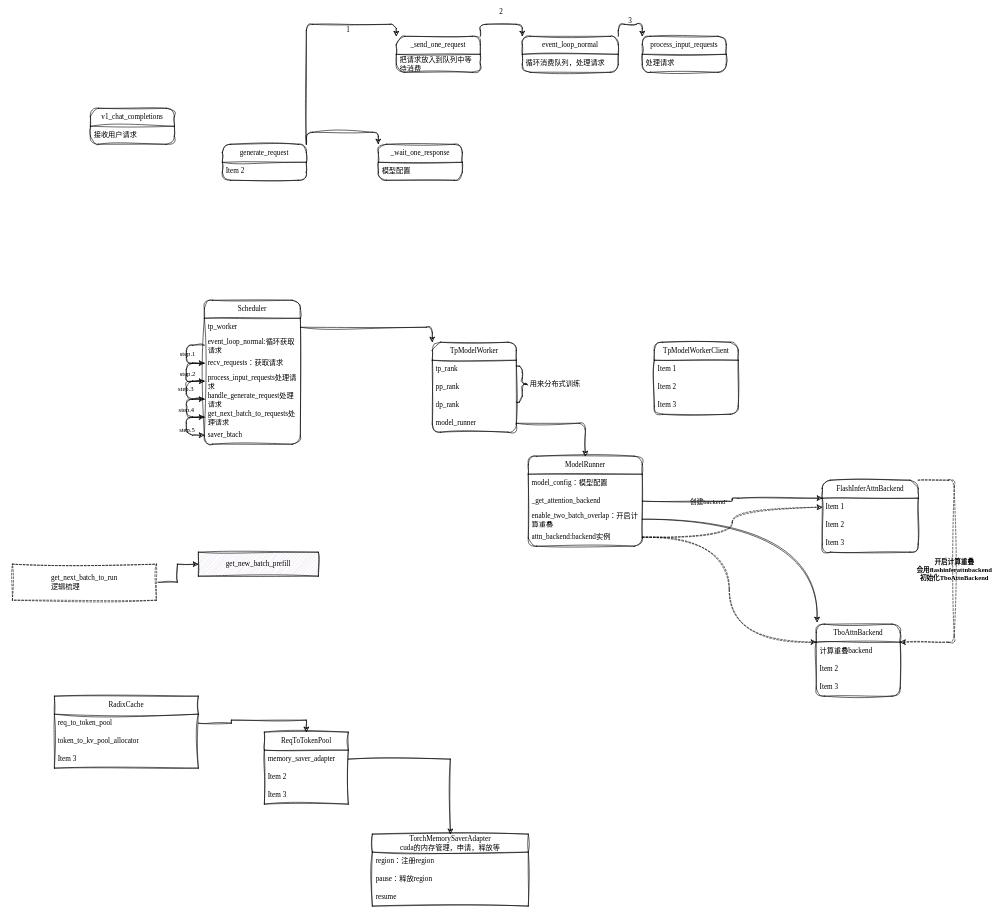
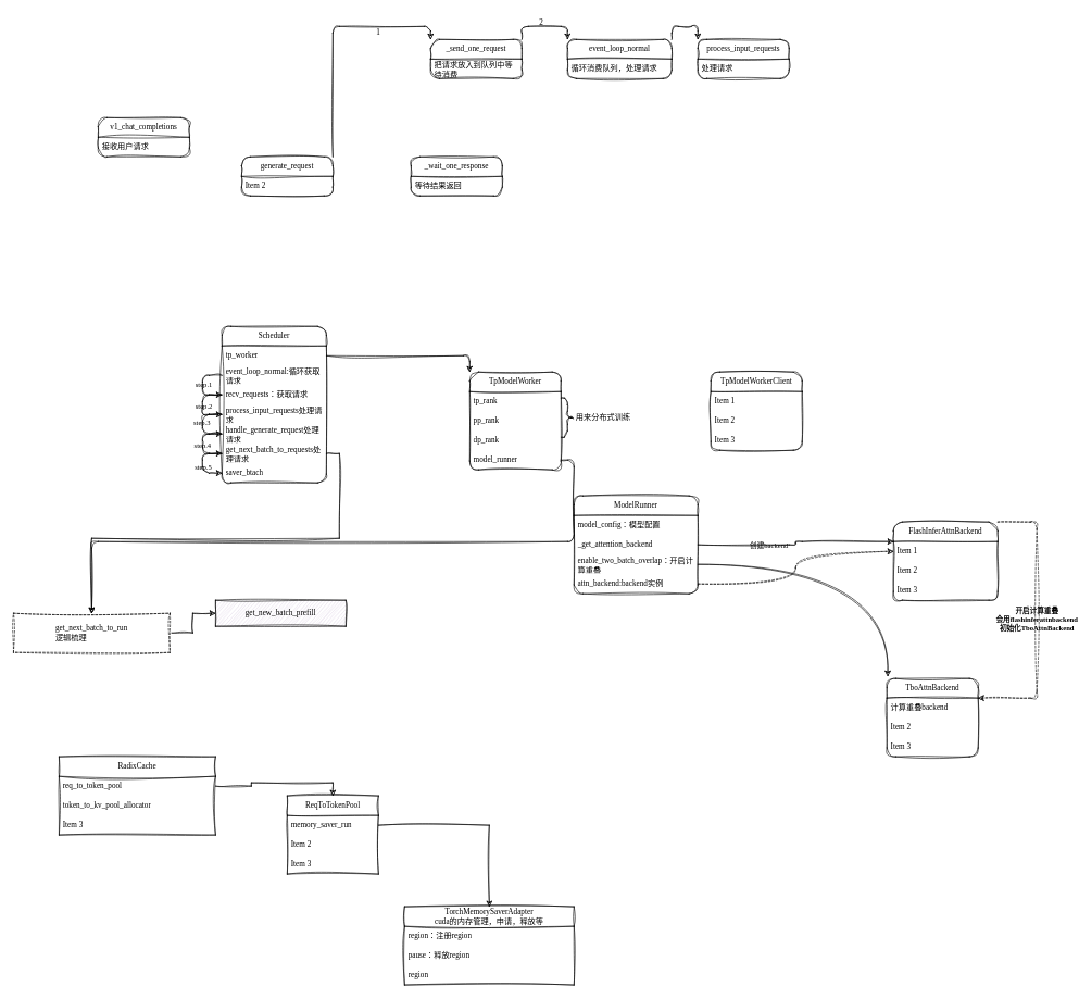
- <mxCell id="19" value="2" style="text;html=1;align=center;verticalAlign=middle;whiteSpace=wrap;rounded=1;fontFamily=Architects Daughter;fontSource=https%3A%2F%2Ffonts.googleapis.com%2Fcss%3Ffamily%3DArchitects%2BDaughter;labelBackgroundColor=none;" parent="1" vertex="1"><mxGeometry x="805" y="5" width="60" height="30" as="geometry" /></mxCell>
+ <mxCell id="19" value="2" style="text;html=1;align=center;verticalAlign=middle;whiteSpace=wrap;rounded=1;fontFamily=Architects Daughter;fontSource=https%3A%2F%2Ffonts.googleapis.com%2Fcss%3Ffamily%3DArchitects%2BDaughter;labelBackgroundColor=none;" parent="1" vertex="1"><mxGeometry x="800" y="20" width="60" height="30" as="geometry" /></mxCell>
- <mxCell id="20" value="3" style="text;html=1;align=center;verticalAlign=middle;whiteSpace=wrap;rounded=1;fontFamily=Architects Daughter;fontSource=https%3A%2F%2Ffonts.googleapis.com%2Fcss%3Ffamily%3DArchitects%2BDaughter;labelBackgroundColor=none;" parent="1" vertex="1"><mxGeometry x="1020" y="20" width="60" height="30" as="geometry" /></mxCell>
- <mxCell id="4" style="edgeStyle=orthogonalEdgeStyle;rounded=1;sketch=1;hachureGap=4;jiggle=2;curveFitting=1;orthogonalLoop=1;jettySize=auto;html=1;exitX=1;exitY=0;exitDx=0;exitDy=0;entryX=0;entryY=0;entryDx=0;entryDy=0;fontFamily=Architects Daughter;fontSource=https%3A%2F%2Ffonts.googleapis.com%2Fcss%3Ffamily%3DArchitects%2BDaughter;labelBackgroundColor=none;fontColor=default;" parent="1" source="6" target="8" edge="1"><mxGeometry relative="1" as="geometry" /></mxCell>
- <mxCell id="9" value="模型配置" style="text;strokeColor=none;fillColor=none;align=left;verticalAlign=middle;spacingLeft=4;spacingRight=4;overflow=hidden;points=[[0,0.5],[1,0.5]];portConstraint=eastwest;rotatable=0;whiteSpace=wrap;html=1;fontFamily=Architects Daughter;fontSource=https%3A%2F%2Ffonts.googleapis.com%2Fcss%3Ffamily%3DArchitects%2BDaughter;labelBackgroundColor=none;rounded=1;" parent="8" vertex="1"><mxGeometry y="30" width="140" height="30" as="geometry" /></mxCell>
+ <mxCell id="9" value="等待结果返回" style="text;strokeColor=none;fillColor=none;align=left;verticalAlign=middle;spacingLeft=4;spacingRight=4;overflow=hidden;points=[[0,0.5],[1,0.5]];portConstraint=eastwest;rotatable=0;whiteSpace=wrap;html=1;fontFamily=Architects Daughter;fontSource=https%3A%2F%2Ffonts.googleapis.com%2Fcss%3Ffamily%3DArchitects%2BDaughter;labelBackgroundColor=none;rounded=1;" parent="8" vertex="1"><mxGeometry y="30" width="140" height="30" as="geometry" /></mxCell>
- <mxCell id="51" style="edgeStyle=orthogonalEdgeStyle;rounded=1;sketch=1;hachureGap=4;jiggle=2;curveFitting=1;orthogonalLoop=1;jettySize=auto;html=1;exitX=1;exitY=0.5;exitDx=0;exitDy=0;fontFamily=Architects Daughter;fontSource=https%3A%2F%2Ffonts.googleapis.com%2Fcss%3Ffamily%3DArchitects%2BDaughter;labelBackgroundColor=none;fontColor=default;" parent="1" source="25" target="32" edge="1"><mxGeometry relative="1" as="geometry" /></mxCell>
+ <mxCell id="51" style="edgeStyle=orthogonalEdgeStyle;rounded=1;sketch=1;hachureGap=4;jiggle=2;curveFitting=1;orthogonalLoop=1;jettySize=auto;html=1;exitX=1;exitY=0.5;exitDx=0;exitDy=0;fontFamily=Architects Daughter;fontSource=https%3A%2F%2Ffonts.googleapis.com%2Fcss%3Ffamily%3DArchitects%2BDaughter;labelBackgroundColor=none;fontColor=default;" parent="1" source="25" target="72" edge="1"><mxGeometry relative="1" as="geometry" /></mxCell>
+ <mxCell id="73" style="edgeStyle=orthogonalEdgeStyle;rounded=0;sketch=1;hachureGap=4;jiggle=2;curveFitting=1;orthogonalLoop=1;jettySize=auto;html=1;exitX=1;exitY=0.5;exitDx=0;exitDy=0;entryX=0.5;entryY=0;entryDx=0;entryDy=0;fontFamily=Architects Daughter;fontSource=https%3A%2F%2Ffonts.googleapis.com%2Fcss%3Ffamily%3DArchitects%2BDaughter;" parent="1" source="68" target="72" edge="1"><mxGeometry relative="1" as="geometry" /></mxCell>
- <mxCell id="50" style="edgeStyle=orthogonalEdgeStyle;rounded=1;sketch=1;hachureGap=4;jiggle=2;curveFitting=1;orthogonalLoop=1;jettySize=auto;html=1;exitX=1;exitY=0.5;exitDx=0;exitDy=0;entryX=0;entryY=0.25;entryDx=0;entryDy=0;fontFamily=Architects Daughter;fontSource=https%3A%2F%2Ffonts.googleapis.com%2Fcss%3Ffamily%3DArchitects%2BDaughter;curved=1;dashed=1;labelBackgroundColor=none;fontColor=default;" parent="1" source="36" target="44" edge="1"><mxGeometry relative="1" as="geometry" /></mxCell>
- <mxCell id="80" value="memory_saver_adapter" style="text;strokeColor=none;fillColor=none;align=left;verticalAlign=middle;spacingLeft=4;spacingRight=4;overflow=hidden;points=[[0,0.5],[1,0.5]];portConstraint=eastwest;rotatable=0;whiteSpace=wrap;html=1;fontFamily=Architects Daughter;fontSource=https%3A%2F%2Ffonts.googleapis.com%2Fcss%3Ffamily%3DArchitects%2BDaughter;" parent="79" vertex="1"><mxGeometry y="30" width="140" height="30" as="geometry" /></mxCell>
+ <mxCell id="80" value="memory_saver_run" style="text;strokeColor=none;fillColor=none;align=left;verticalAlign=middle;spacingLeft=4;spacingRight=4;overflow=hidden;points=[[0,0.5],[1,0.5]];portConstraint=eastwest;rotatable=0;whiteSpace=wrap;html=1;fontFamily=Architects Daughter;fontSource=https%3A%2F%2Ffonts.googleapis.com%2Fcss%3Ffamily%3DArchitects%2BDaughter;" parent="79" vertex="1"><mxGeometry y="30" width="140" height="30" as="geometry" /></mxCell>
- <mxCell id="78" value="resume" style="text;strokeColor=none;fillColor=none;align=left;verticalAlign=middle;spacingLeft=4;spacingRight=4;overflow=hidden;points=[[0,0.5],[1,0.5]];portConstraint=eastwest;rotatable=0;whiteSpace=wrap;html=1;fontFamily=Architects Daughter;fontSource=https%3A%2F%2Ffonts.googleapis.com%2Fcss%3Ffamily%3DArchitects%2BDaughter;" parent="75" vertex="1"><mxGeometry y="90" width="260" height="30" as="geometry" /></mxCell>
+ <mxCell id="78" value="region" style="text;strokeColor=none;fillColor=none;align=left;verticalAlign=middle;spacingLeft=4;spacingRight=4;overflow=hidden;points=[[0,0.5],[1,0.5]];portConstraint=eastwest;rotatable=0;whiteSpace=wrap;html=1;fontFamily=Architects Daughter;fontSource=https%3A%2F%2Ffonts.googleapis.com%2Fcss%3Ffamily%3DArchitects%2BDaughter;" parent="75" vertex="1"><mxGeometry y="90" width="260" height="30" as="geometry" /></mxCell>
